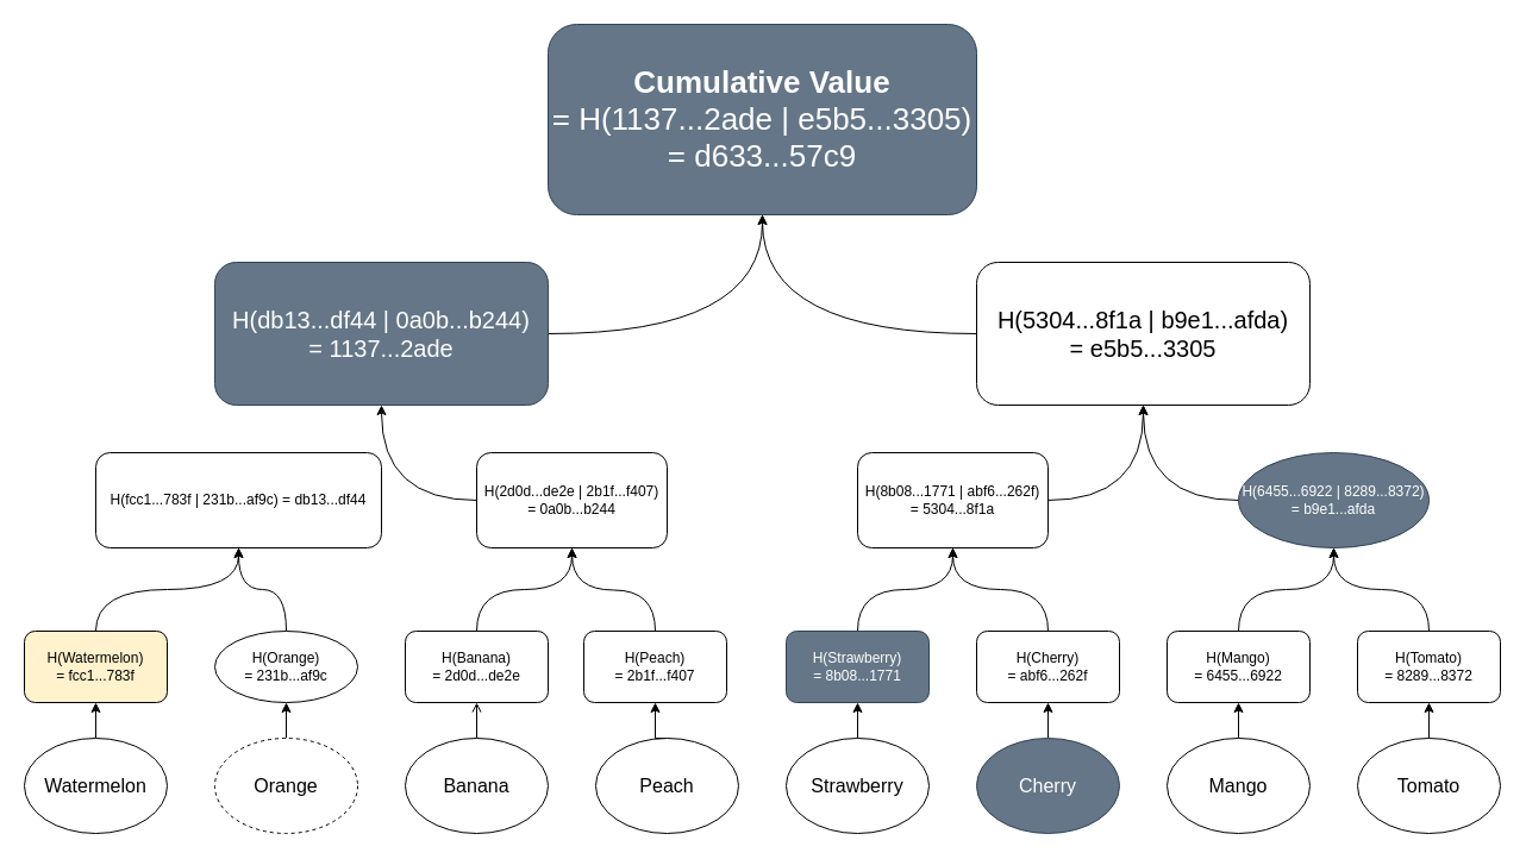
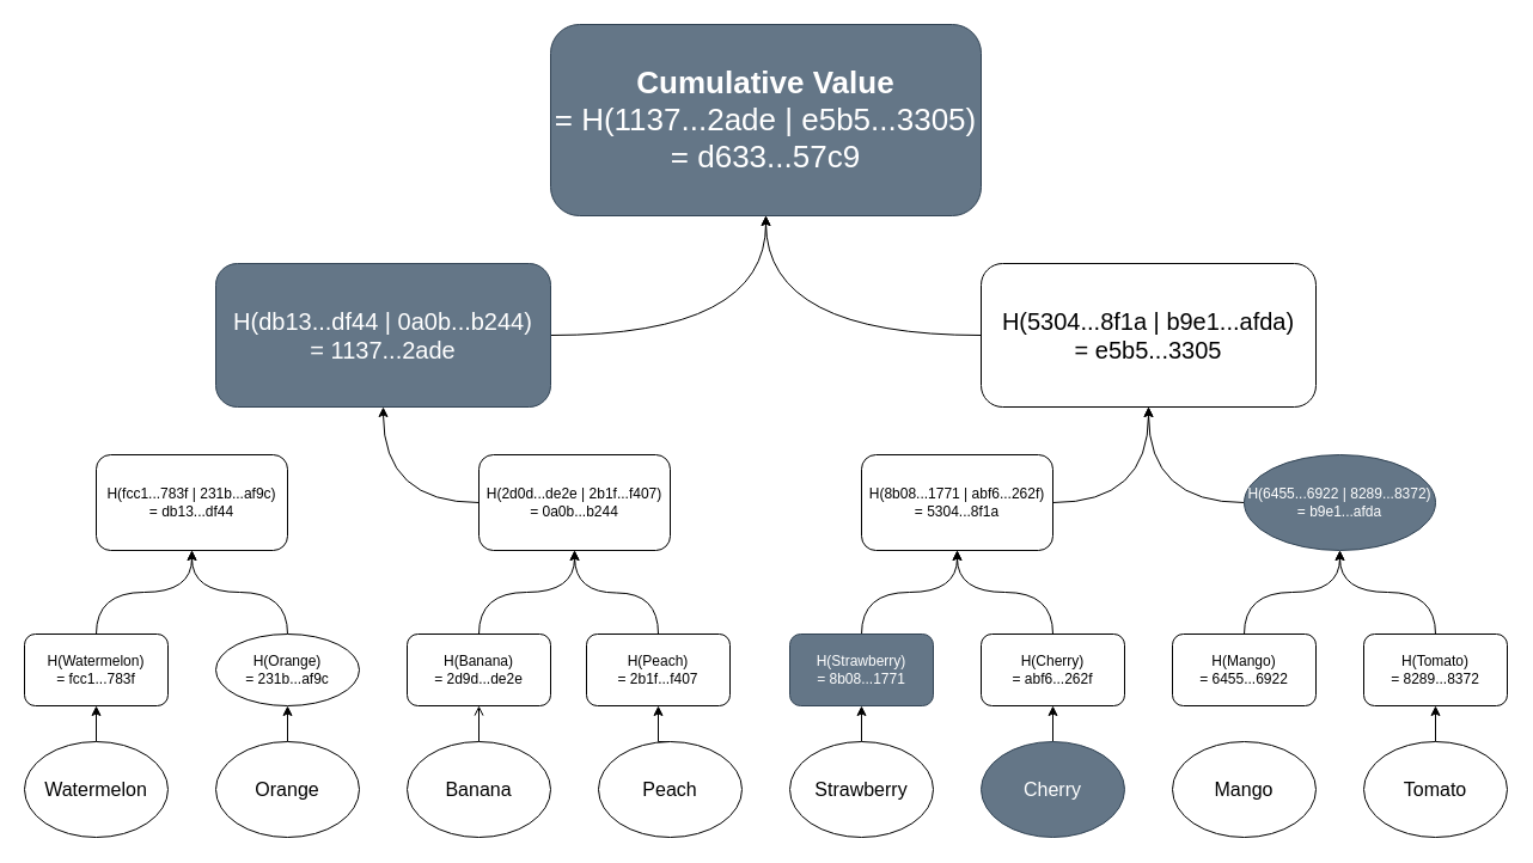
- <mxCell id="34" value="H(fcc1...783f | 231b...af9c) =&amp;nbsp;db13...df44" style="rounded=1;whiteSpace=wrap;html=1;" vertex="1" parent="1"><mxGeometry x="80" y="380" width="240" height="80" as="geometry" /></mxCell>
+ <mxCell id="34" value="H(fcc1...783f | 231b...af9c) =&amp;nbsp;db13...df44" style="rounded=1;whiteSpace=wrap;html=1;" vertex="1" parent="1"><mxGeometry x="80" y="380" width="160" height="80" as="geometry" /></mxCell>
- <mxCell id="27" value="H(Watermelon) =&amp;nbsp;fcc1...783f" style="rounded=1;whiteSpace=wrap;html=1;fillColor=#fff2cc;" vertex="1" parent="1"><mxGeometry x="20" y="530" width="120" height="60" as="geometry" /></mxCell>
+ <mxCell id="27" value="H(Watermelon) =&amp;nbsp;fcc1...783f" style="rounded=1;whiteSpace=wrap;html=1;" vertex="1" parent="1"><mxGeometry x="20" y="530" width="120" height="60" as="geometry" /></mxCell>
- <mxCell id="21" value="H(Banana) =&amp;nbsp;2d0d...de2e" style="rounded=1;whiteSpace=wrap;html=1;" vertex="1" parent="1"><mxGeometry x="340" y="530" width="120" height="60" as="geometry" /></mxCell>
+ <mxCell id="21" value="H(Banana) =&amp;nbsp;2d9d...de2e" style="rounded=1;whiteSpace=wrap;html=1;" vertex="1" parent="1"><mxGeometry x="340" y="530" width="120" height="60" as="geometry" /></mxCell>
- <mxCell id="14" style="edgeStyle=orthogonalEdgeStyle;rounded=0;orthogonalLoop=1;jettySize=auto;html=1;exitX=0.5;exitY=0;exitDx=0;exitDy=0;entryX=0.5;entryY=1;entryDx=0;entryDy=0;" edge="1" parent="1" source="15" target="31"><mxGeometry relative="1" as="geometry" /></mxCell>
- <mxCell id="5" value="Orange" style="ellipse;whiteSpace=wrap;html=1;fontSize=16;dashed=1;" vertex="1" parent="1"><mxGeometry x="180" y="620" width="120" height="80" as="geometry" /></mxCell>
+ <mxCell id="5" value="Orange" style="ellipse;whiteSpace=wrap;html=1;fontSize=16;" vertex="1" parent="1"><mxGeometry x="180" y="620" width="120" height="80" as="geometry" /></mxCell>
